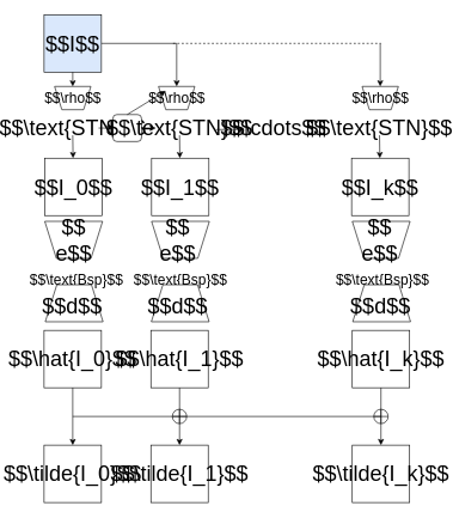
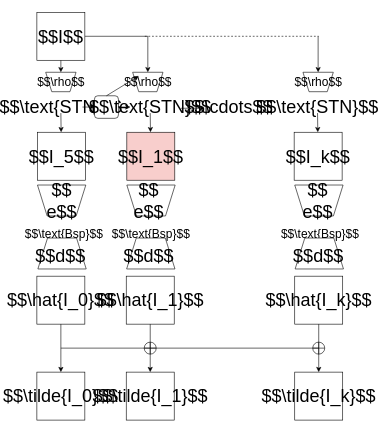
- <mxCell id="3" value="&lt;font style=&quot;font-size: 30px&quot;&gt;$$I$$&lt;/font&gt;" style="whiteSpace=wrap;html=1;aspect=fixed;fillColor=#dae8fc;" vertex="1" parent="1"><mxGeometry x="25" width="80" height="80" as="geometry" y="20" /></mxCell>
+ <mxCell id="3" value="&lt;font style=&quot;font-size: 30px&quot;&gt;$$I$$&lt;/font&gt;" style="whiteSpace=wrap;html=1;aspect=fixed;" vertex="1" parent="1"><mxGeometry x="25" width="80" height="80" as="geometry" y="20" /></mxCell>
- <mxCell id="38" value="&lt;span style=&quot;font-size: 30px ; white-space: normal&quot;&gt;$$I_0$$&lt;/span&gt;" style="whiteSpace=wrap;html=1;aspect=fixed;" vertex="1" parent="1"><mxGeometry x="26" y="220" width="80" height="80" as="geometry" /></mxCell>
+ <mxCell id="38" value="&lt;span style=&quot;font-size: 30px ; white-space: normal&quot;&gt;$$I_5$$&lt;/span&gt;" style="whiteSpace=wrap;html=1;aspect=fixed;" vertex="1" parent="1"><mxGeometry x="26" y="220" width="80" height="80" as="geometry" /></mxCell>
- <mxCell id="57" value="&lt;span style=&quot;font-size: 30px ; white-space: normal&quot;&gt;$$I_1$$&lt;/span&gt;" style="whiteSpace=wrap;html=1;aspect=fixed;" vertex="1" parent="1"><mxGeometry x="175" y="220" width="80" height="80" as="geometry" /></mxCell>
+ <mxCell id="57" value="&lt;span style=&quot;font-size: 30px ; white-space: normal&quot;&gt;$$I_1$$&lt;/span&gt;" style="whiteSpace=wrap;html=1;aspect=fixed;fillColor=#f8cecc;" vertex="1" parent="1"><mxGeometry x="175" y="220" width="80" height="80" as="geometry" /></mxCell>
